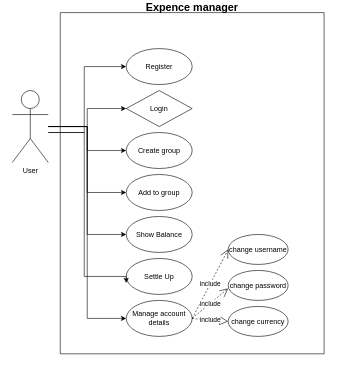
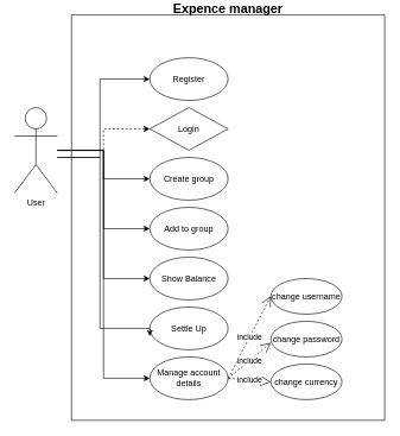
- <mxCell id="3" style="edgeStyle=orthogonalEdgeStyle;rounded=0;orthogonalLoop=1;jettySize=auto;html=1;entryX=0;entryY=0.5;entryDx=0;entryDy=0;" edge="1" parent="1" source="8" target="10"><mxGeometry relative="1" as="geometry" /></mxCell>
+ <mxCell id="3" style="edgeStyle=orthogonalEdgeStyle;rounded=0;orthogonalLoop=1;jettySize=auto;html=1;entryX=0;entryY=0.5;entryDx=0;entryDy=0;dashed=1;" edge="1" parent="1" source="8" target="10"><mxGeometry relative="1" as="geometry" /></mxCell>
